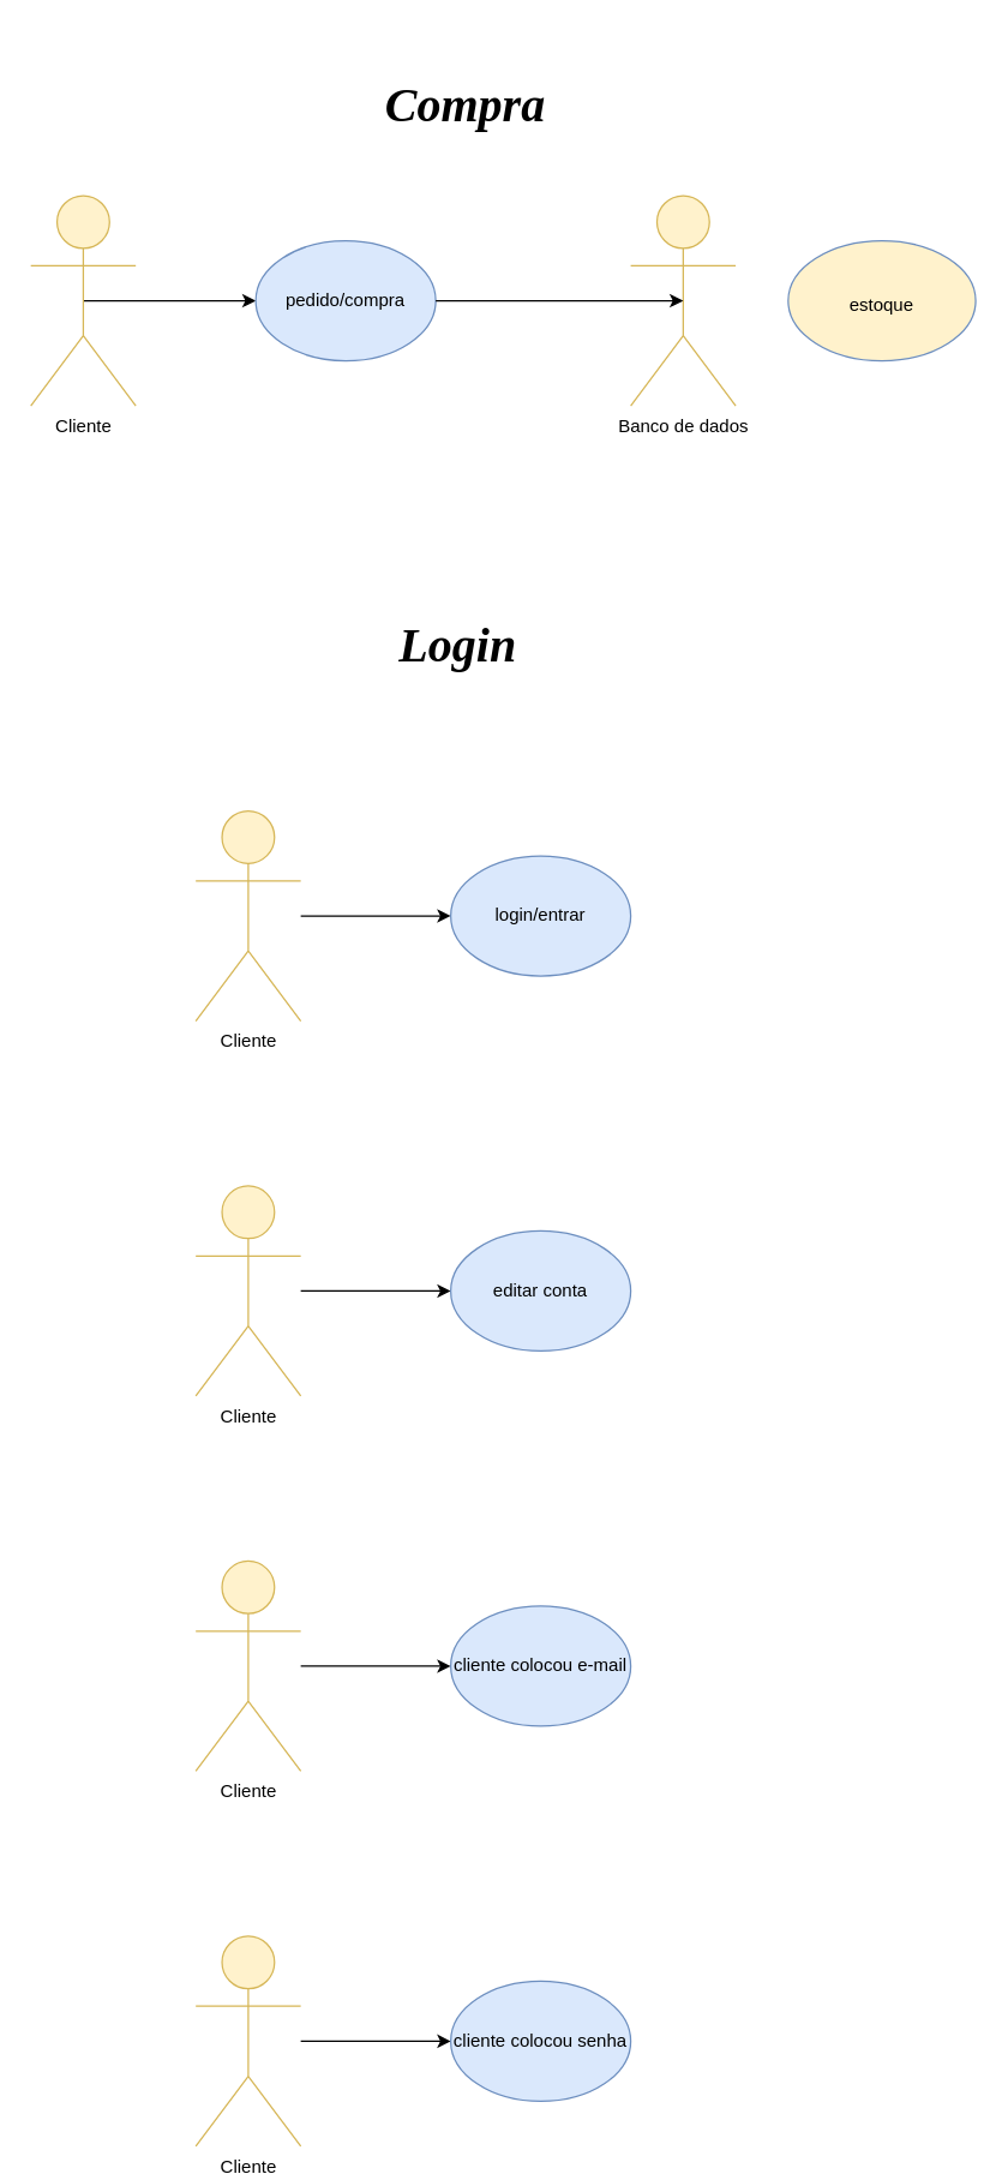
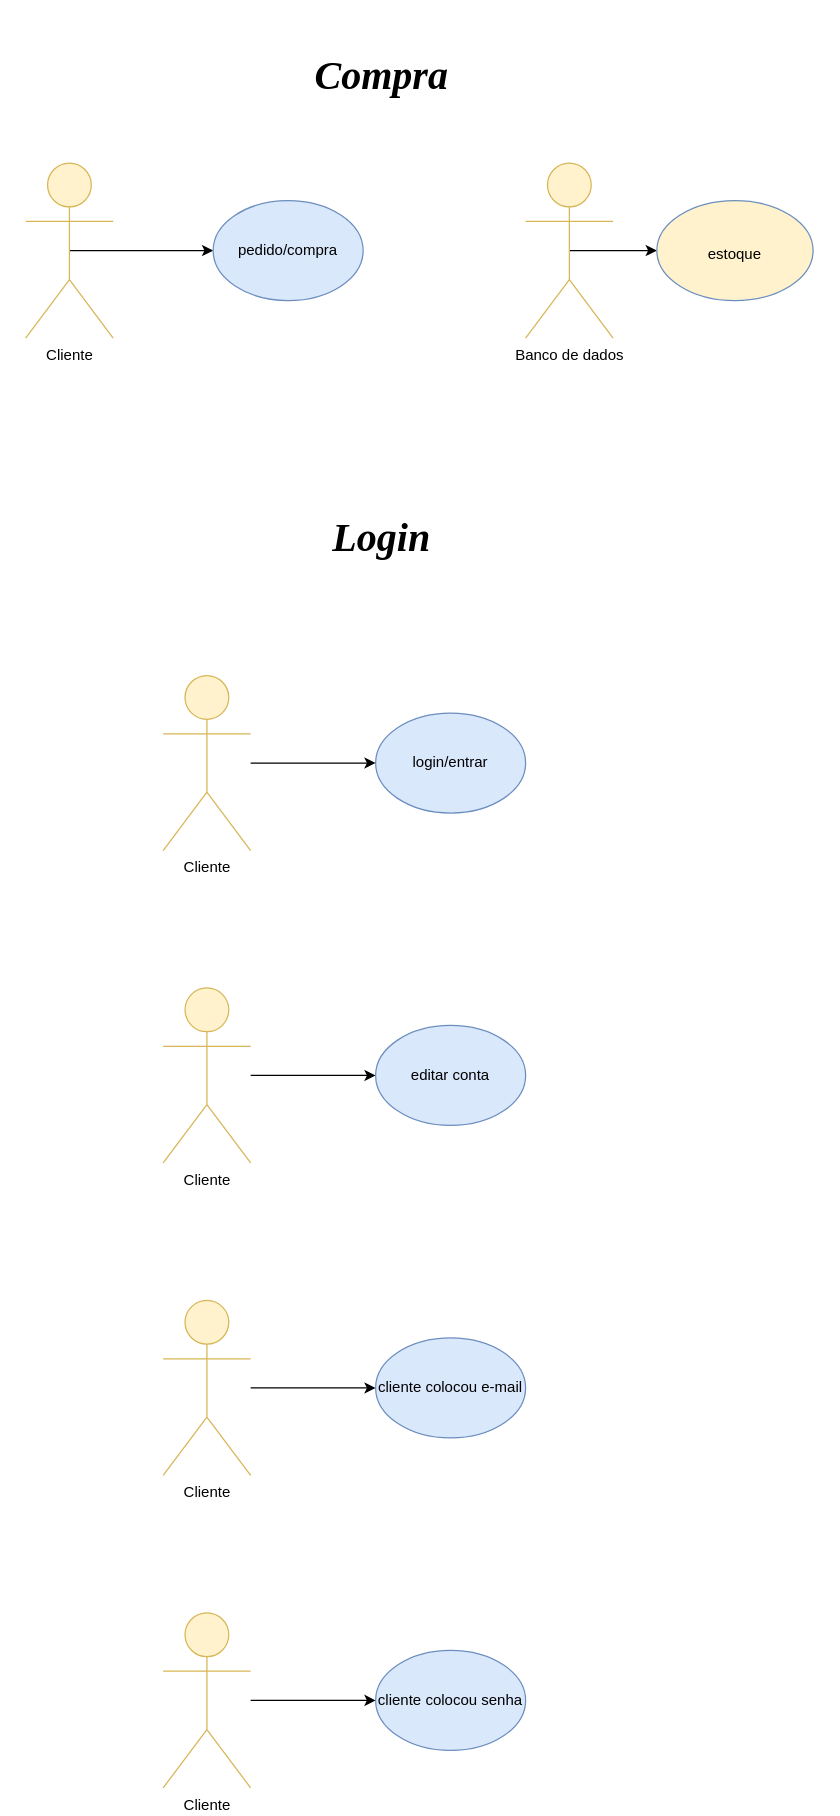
- <mxCell id="2" value="&lt;h1&gt;&lt;font style=&quot;font-size: 32px;&quot; face=&quot;Times New Roman&quot;&gt;&lt;i&gt;Compra&lt;/i&gt;&lt;/font&gt;&lt;/h1&gt;" style="text;html=1;align=center;verticalAlign=middle;whiteSpace=wrap;rounded=0;" vertex="1" parent="1"><mxGeometry x="135" y="30" width="350" height="80" as="geometry" /></mxCell>
+ <mxCell id="2" value="&lt;h1&gt;&lt;font style=&quot;font-size: 32px;&quot; face=&quot;Times New Roman&quot;&gt;&lt;i&gt;Compra&lt;/i&gt;&lt;/font&gt;&lt;/h1&gt;" style="text;html=1;align=center;verticalAlign=middle;whiteSpace=wrap;rounded=0;" vertex="1" parent="1"><mxGeometry x="130" y="20" width="350" height="80" as="geometry" /></mxCell>
- <mxCell id="8" style="edgeStyle=orthogonalEdgeStyle;rounded=0;orthogonalLoop=1;jettySize=auto;html=1;exitX=1;exitY=0.5;exitDx=0;exitDy=0;entryX=0.5;entryY=0.5;entryDx=0;entryDy=0;entryPerimeter=0;" edge="1" parent="1" source="5" target="7"><mxGeometry relative="1" as="geometry" /></mxCell>
+ <mxCell id="6" value="" style="edgeStyle=orthogonalEdgeStyle;rounded=0;orthogonalLoop=1;jettySize=auto;html=1;exitX=0.5;exitY=0.5;exitDx=0;exitDy=0;exitPerimeter=0;" edge="1" parent="1" source="7" target="9"><mxGeometry relative="1" as="geometry"><Array as="points" /></mxGeometry></mxCell>
